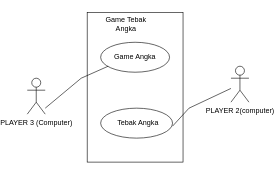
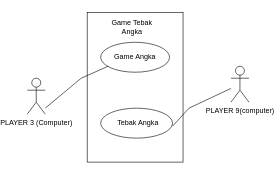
- <mxCell id="4" value="Game Tebak&lt;br&gt;Angka" style="text;html=1;strokeColor=none;fillColor=none;align=center;verticalAlign=middle;whiteSpace=wrap;rounded=0;" vertex="1" parent="1"><mxGeometry x="145" y="25" width="80" height="30" as="geometry" /></mxCell>
+ <mxCell id="4" value="Game Tebak&lt;br&gt;Angka" style="text;html=1;strokeColor=none;fillColor=none;align=center;verticalAlign=middle;whiteSpace=wrap;rounded=0;" vertex="1" parent="1"><mxGeometry x="155" y="30" width="80" height="30" as="geometry" /></mxCell>
- <mxCell id="2" value="PLAYER 2(computer)" style="shape=umlActor;verticalLabelPosition=bottom;verticalAlign=top;html=1;outlineConnect=0;" vertex="1" parent="1"><mxGeometry x="360" y="110" width="30" height="60" as="geometry" /></mxCell>
+ <mxCell id="2" value="PLAYER 9(computer)" style="shape=umlActor;verticalLabelPosition=bottom;verticalAlign=top;html=1;outlineConnect=0;" vertex="1" parent="1"><mxGeometry x="360" y="110" width="30" height="60" as="geometry" /></mxCell>
